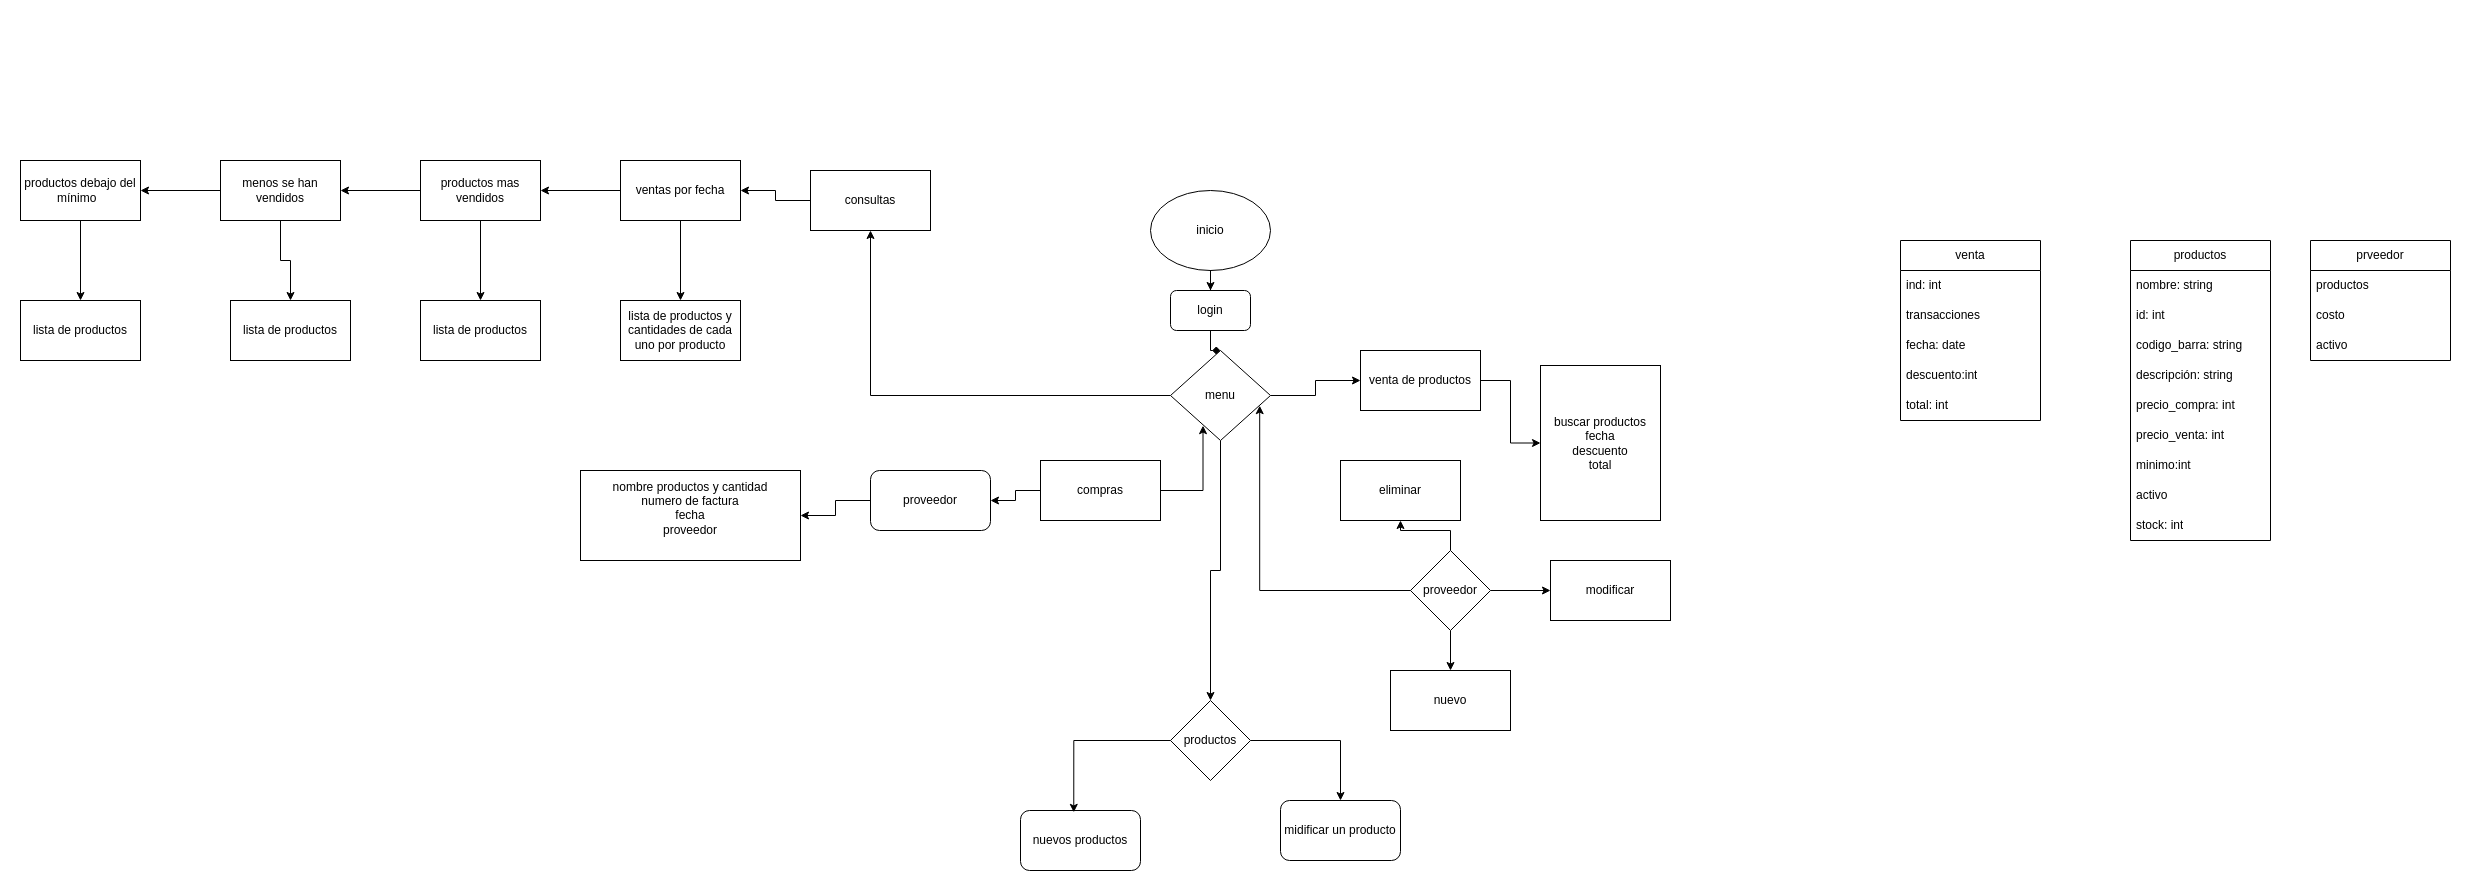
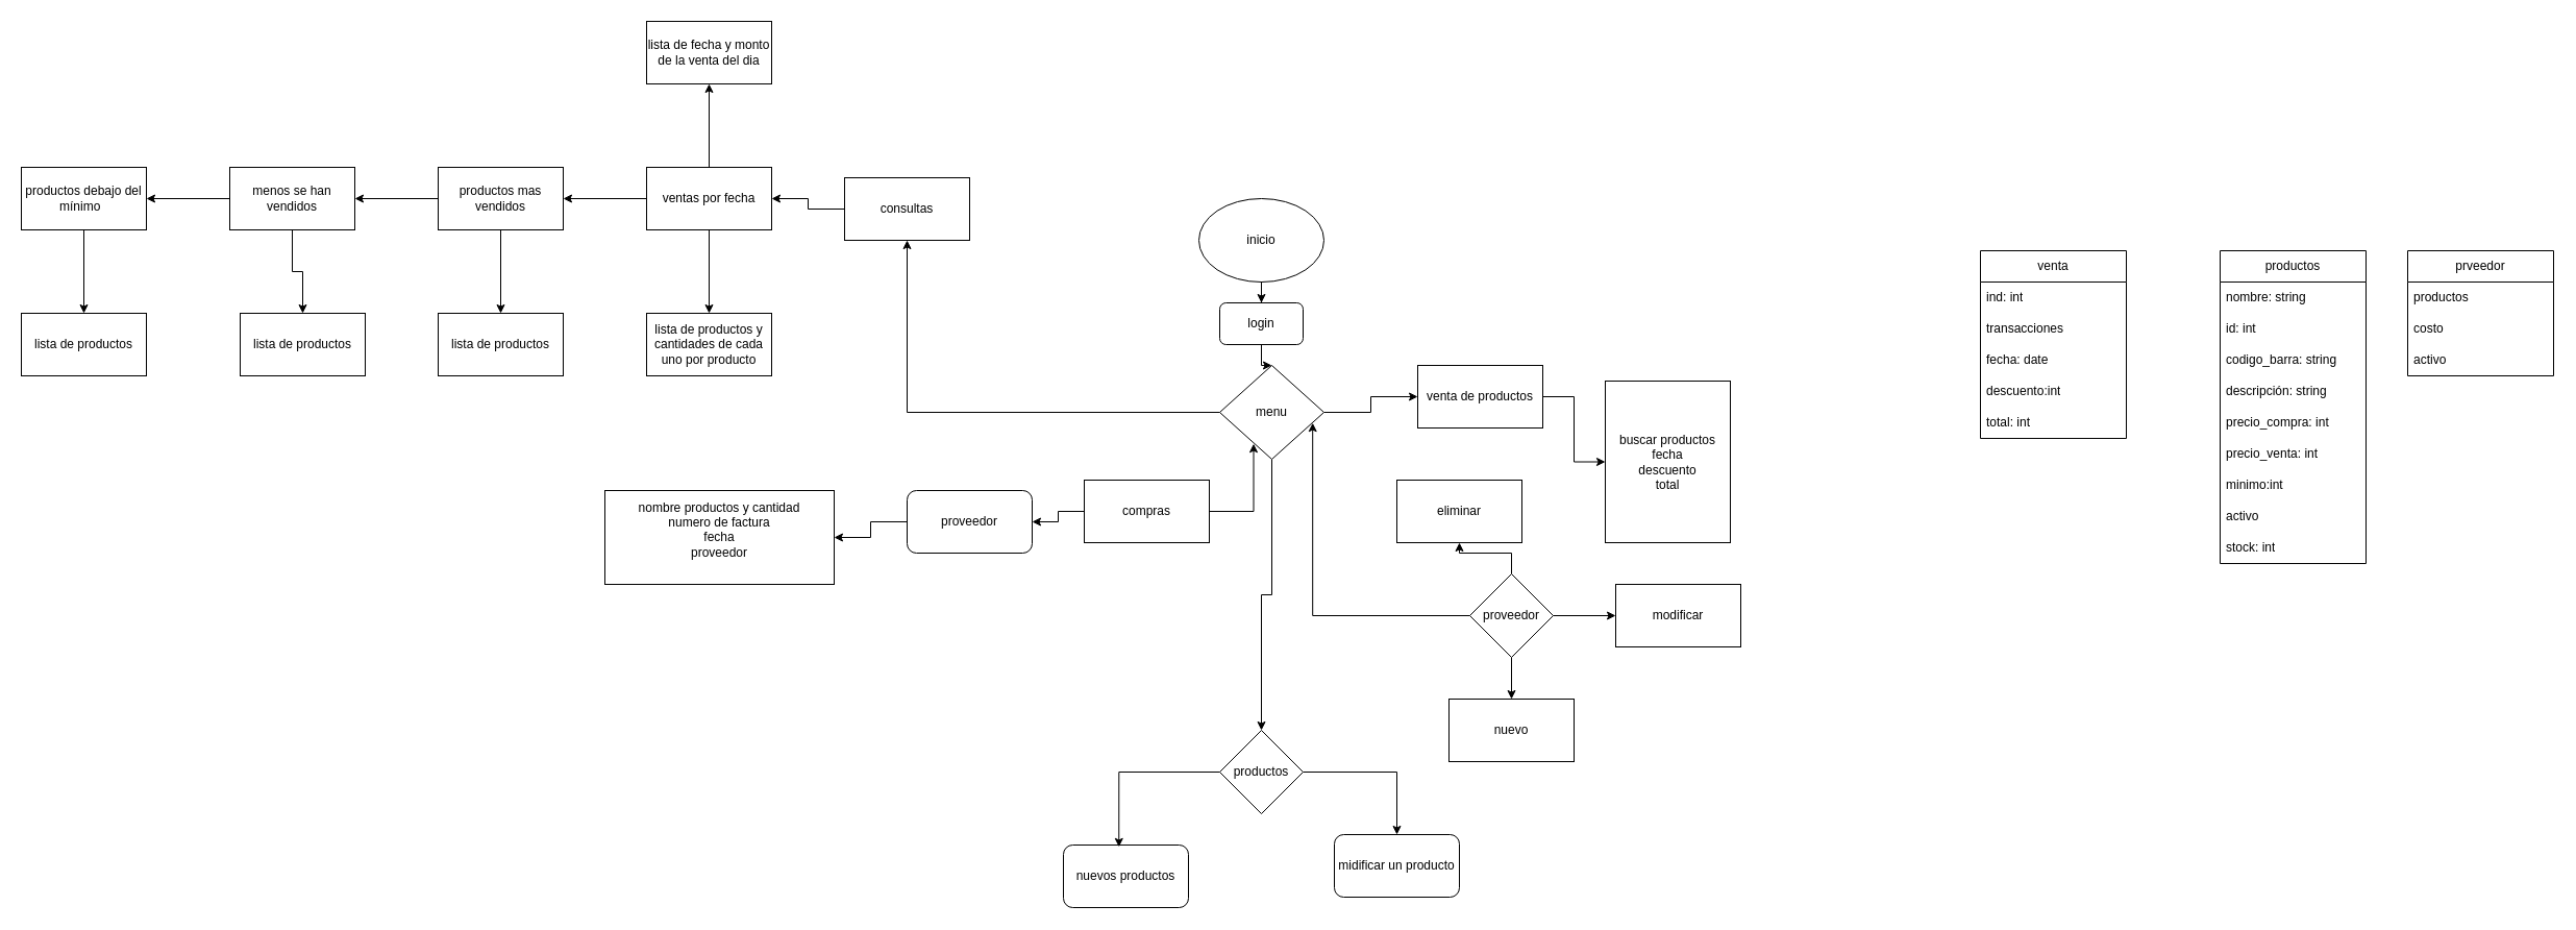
+ <mxCell id="65" value="lista de fecha y monto de la venta del dia" style="whiteSpace=wrap;html=1;" vertex="1" parent="1"><mxGeometry x="620" y="20" width="120" height="60" as="geometry" /></mxCell>
+ <mxCell id="36" value="" style="edgeStyle=orthogonalEdgeStyle;rounded=0;orthogonalLoop=1;jettySize=auto;html=1;" edge="1" parent="1" source="37" target="65"><mxGeometry relative="1" as="geometry" /></mxCell>
- <mxCell id="2" value="" style="edgeStyle=orthogonalEdgeStyle;rounded=0;orthogonalLoop=1;jettySize=auto;html=1;endArrow=diamond;" edge="1" parent="1" source="9" target="7"><mxGeometry relative="1" as="geometry" /></mxCell>
+ <mxCell id="2" value="" style="edgeStyle=orthogonalEdgeStyle;rounded=0;orthogonalLoop=1;jettySize=auto;html=1;" edge="1" parent="1" source="9" target="7"><mxGeometry relative="1" as="geometry" /></mxCell>
